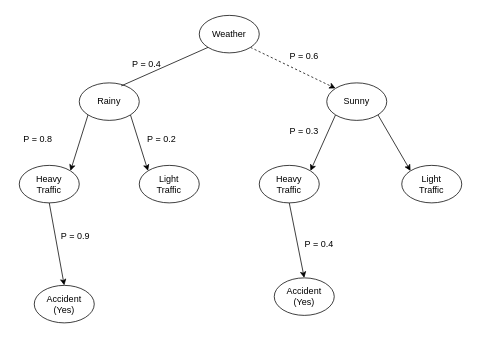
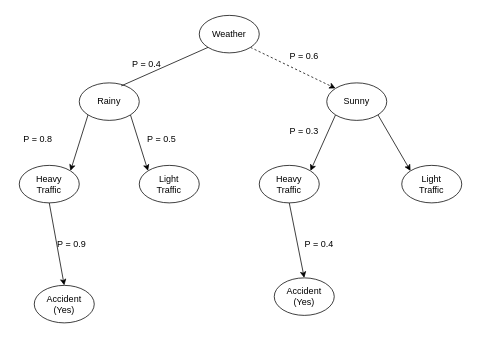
- <mxCell id="20" value="P = 0.2" style="text;html=1;align=center;verticalAlign=middle;whiteSpace=wrap;rounded=0;" vertex="1" parent="1"><mxGeometry x="185" y="170" width="60" height="30" as="geometry" /></mxCell>
+ <mxCell id="20" value="P = 0.5" style="text;html=1;align=center;verticalAlign=middle;whiteSpace=wrap;rounded=0;" vertex="1" parent="1"><mxGeometry x="185" y="170" width="60" height="30" as="geometry" /></mxCell>
- <mxCell id="25" value="P = 0.9" style="text;html=1;align=center;verticalAlign=middle;whiteSpace=wrap;rounded=0;" vertex="1" parent="1"><mxGeometry x="70" y="300" width="60" height="30" as="geometry" /></mxCell>
+ <mxCell id="25" value="P = 0.9" style="text;html=1;align=center;verticalAlign=middle;whiteSpace=wrap;rounded=0;" vertex="1" parent="1"><mxGeometry x="65" y="310" width="60" height="30" as="geometry" /></mxCell>
